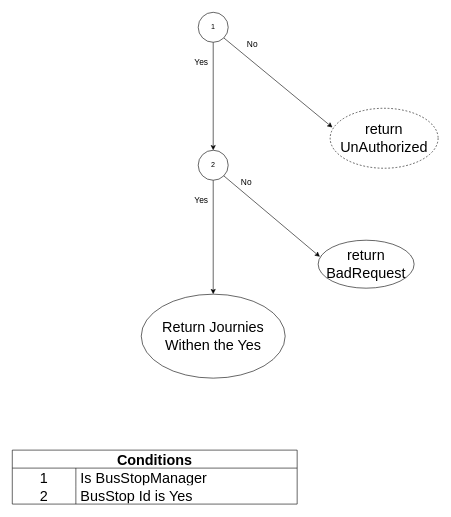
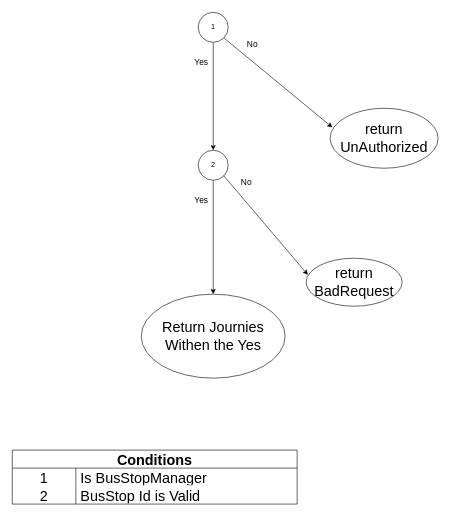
- <mxCell id="12" value="return UnAuthorized" style="ellipse;whiteSpace=wrap;html=1;fontSize=24;dashed=1;" vertex="1" parent="1"><mxGeometry x="550" y="180" width="180" height="100" as="geometry" /></mxCell>
+ <mxCell id="12" value="return UnAuthorized" style="ellipse;whiteSpace=wrap;html=1;fontSize=24;" vertex="1" parent="1"><mxGeometry x="550" y="180" width="180" height="100" as="geometry" /></mxCell>
- <mxCell id="17" value="return &lt;br&gt;BadRequest" style="ellipse;whiteSpace=wrap;html=1;fontSize=24;" vertex="1" parent="1"><mxGeometry x="530" y="400" width="160" height="80" as="geometry" /></mxCell>
+ <mxCell id="17" value="return &lt;br&gt;BadRequest" style="ellipse;whiteSpace=wrap;html=1;fontSize=24;" vertex="1" parent="1"><mxGeometry x="510" y="430" width="160" height="80" as="geometry" /></mxCell>
- <mxCell id="8" value="BusStop Id is Yes" style="shape=partialRectangle;html=1;whiteSpace=wrap;connectable=0;fillColor=none;top=0;left=0;bottom=0;right=0;align=left;spacingLeft=6;overflow=hidden;fontSize=24;" vertex="1" parent="6"><mxGeometry x="106" width="369" height="30" as="geometry"><mxRectangle width="369" height="30" as="alternateBounds" /></mxGeometry></mxCell>
+ <mxCell id="8" value="BusStop Id is Valid" style="shape=partialRectangle;html=1;whiteSpace=wrap;connectable=0;fillColor=none;top=0;left=0;bottom=0;right=0;align=left;spacingLeft=6;overflow=hidden;fontSize=24;" vertex="1" parent="6"><mxGeometry x="106" width="369" height="30" as="geometry"><mxRectangle width="369" height="30" as="alternateBounds" /></mxGeometry></mxCell>
